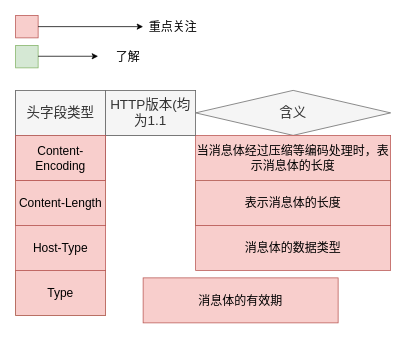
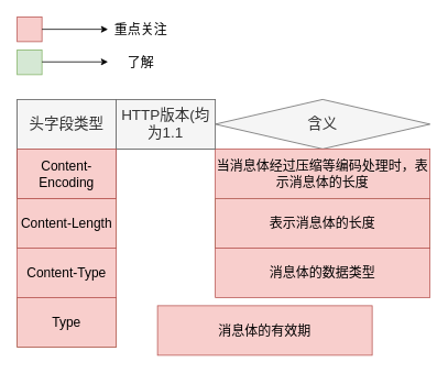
- <mxCell id="20" value="重点关注" style="text;html=1;strokeColor=none;fillColor=none;align=center;verticalAlign=middle;whiteSpace=wrap;rounded=0;fontSize=16;" vertex="1" parent="1"><mxGeometry x="190" y="25" width="80" height="20" as="geometry" /></mxCell>
+ <mxCell id="20" value="重点关注" style="text;html=1;strokeColor=none;fillColor=none;align=center;verticalAlign=middle;whiteSpace=wrap;rounded=0;fontSize=16;" vertex="1" parent="1"><mxGeometry x="130" y="25" width="80" height="20" as="geometry" /></mxCell>
- <mxCell id="17" value="Host-Type" style="rounded=0;whiteSpace=wrap;html=1;fontSize=16;fillColor=#f8cecc;strokeColor=#b85450;" vertex="1" parent="1"><mxGeometry x="20" y="300" width="120" height="60" as="geometry" /></mxCell>
+ <mxCell id="17" value="Content-Type" style="rounded=0;whiteSpace=wrap;html=1;fontSize=16;fillColor=#f8cecc;strokeColor=#b85450;" vertex="1" parent="1"><mxGeometry x="20" y="300" width="120" height="60" as="geometry" /></mxCell>
